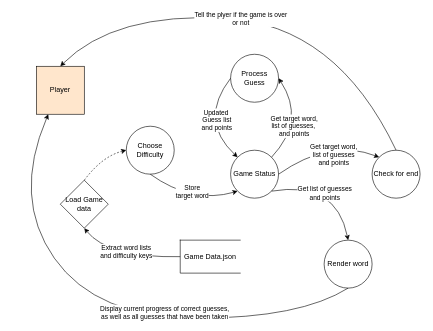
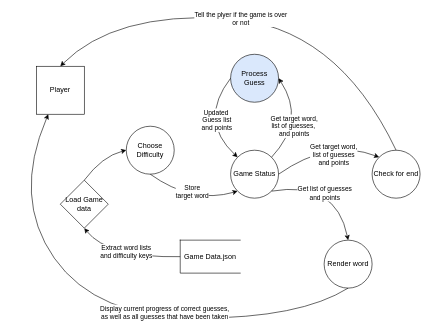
- <mxCell id="6" value="Process Guess" style="ellipse;whiteSpace=wrap;html=1;aspect=fixed;" vertex="1" parent="1"><mxGeometry x="384" y="90" width="80" height="80" as="geometry" /></mxCell>
+ <mxCell id="6" value="Process Guess" style="ellipse;whiteSpace=wrap;html=1;aspect=fixed;fillColor=#dae8fc;" vertex="1" parent="1"><mxGeometry x="384" y="90" width="80" height="80" as="geometry" /></mxCell>
- <mxCell id="2" value="Player" style="whiteSpace=wrap;html=1;aspect=fixed;fillColor=#ffe6cc;" vertex="1" parent="1"><mxGeometry x="60" y="110" width="80" height="80" as="geometry" /></mxCell>
+ <mxCell id="2" value="Player" style="whiteSpace=wrap;html=1;aspect=fixed;" vertex="1" parent="1"><mxGeometry x="60" y="110" width="80" height="80" as="geometry" /></mxCell>
- <mxCell id="12" value="" style="curved=1;endArrow=classic;html=1;rounded=0;exitX=0.5;exitY=0;exitDx=0;exitDy=0;entryX=0;entryY=0.5;entryDx=0;entryDy=0;dashed=1;" edge="1" parent="1" source="4" target="3"><mxGeometry width="50" height="50" relative="1" as="geometry"><mxPoint x="80" y="280" as="sourcePoint" /><mxPoint x="200" y="270" as="targetPoint" /><Array as="points"><mxPoint x="170" y="260" /></Array></mxGeometry></mxCell>
+ <mxCell id="12" value="" style="curved=1;endArrow=classic;html=1;rounded=0;exitX=0.5;exitY=0;exitDx=0;exitDy=0;entryX=0;entryY=0.5;entryDx=0;entryDy=0;" edge="1" parent="1" source="4" target="3"><mxGeometry width="50" height="50" relative="1" as="geometry"><mxPoint x="80" y="280" as="sourcePoint" /><mxPoint x="200" y="270" as="targetPoint" /><Array as="points"><mxPoint x="170" y="260" /></Array></mxGeometry></mxCell>
